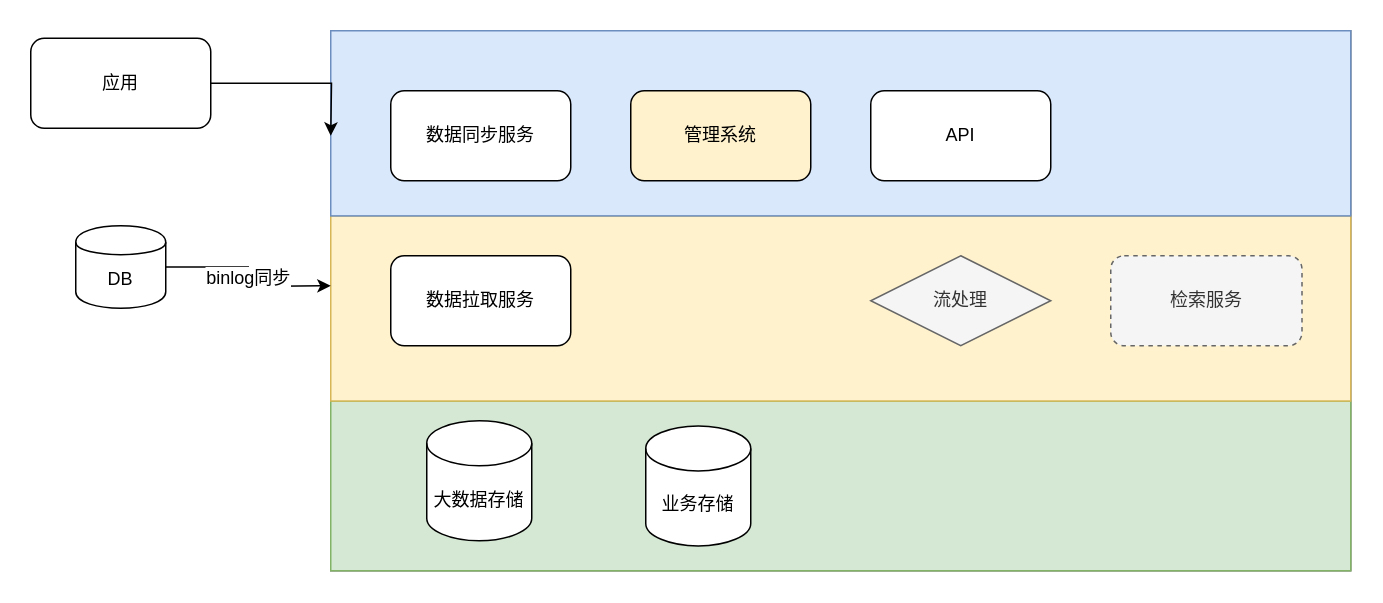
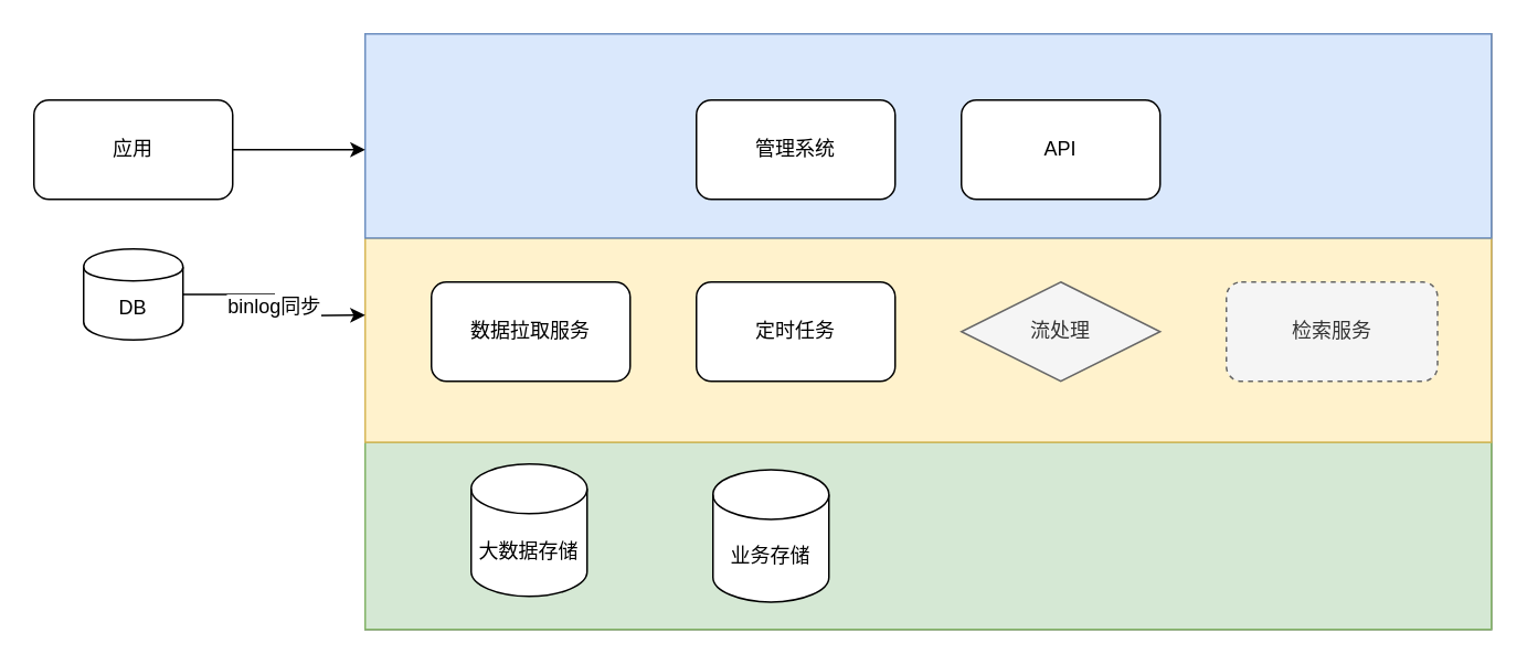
- <mxCell id="9" value="应用" style="rounded=1;whiteSpace=wrap;html=1;fontSize=12;" parent="1" vertex="1"><mxGeometry x="20" y="25" width="120" height="60" as="geometry" /></mxCell>
+ <mxCell id="9" value="应用" style="rounded=1;whiteSpace=wrap;html=1;fontSize=12;" parent="1" vertex="1"><mxGeometry x="20" y="60" width="120" height="60" as="geometry" /></mxCell>
- <mxCell id="10" value="数据同步服务" style="whiteSpace=wrap;html=1;rounded=1;fontSize=12;" parent="1" vertex="1"><mxGeometry x="260" y="60" width="120" height="60" as="geometry" /></mxCell>
- <mxCell id="12" value="管理系统" style="rounded=1;whiteSpace=wrap;html=1;fontSize=12;fillColor=#fff2cc;" parent="1" vertex="1"><mxGeometry x="420" y="60" width="120" height="60" as="geometry" /></mxCell>
+ <mxCell id="12" value="管理系统" style="rounded=1;whiteSpace=wrap;html=1;fontSize=12;" parent="1" vertex="1"><mxGeometry x="420" y="60" width="120" height="60" as="geometry" /></mxCell>
+ <mxCell id="17" value="定时任务" style="rounded=1;whiteSpace=wrap;html=1;fontSize=12;" parent="1" vertex="1"><mxGeometry x="420" y="170" width="120" height="60" as="geometry" /></mxCell>
